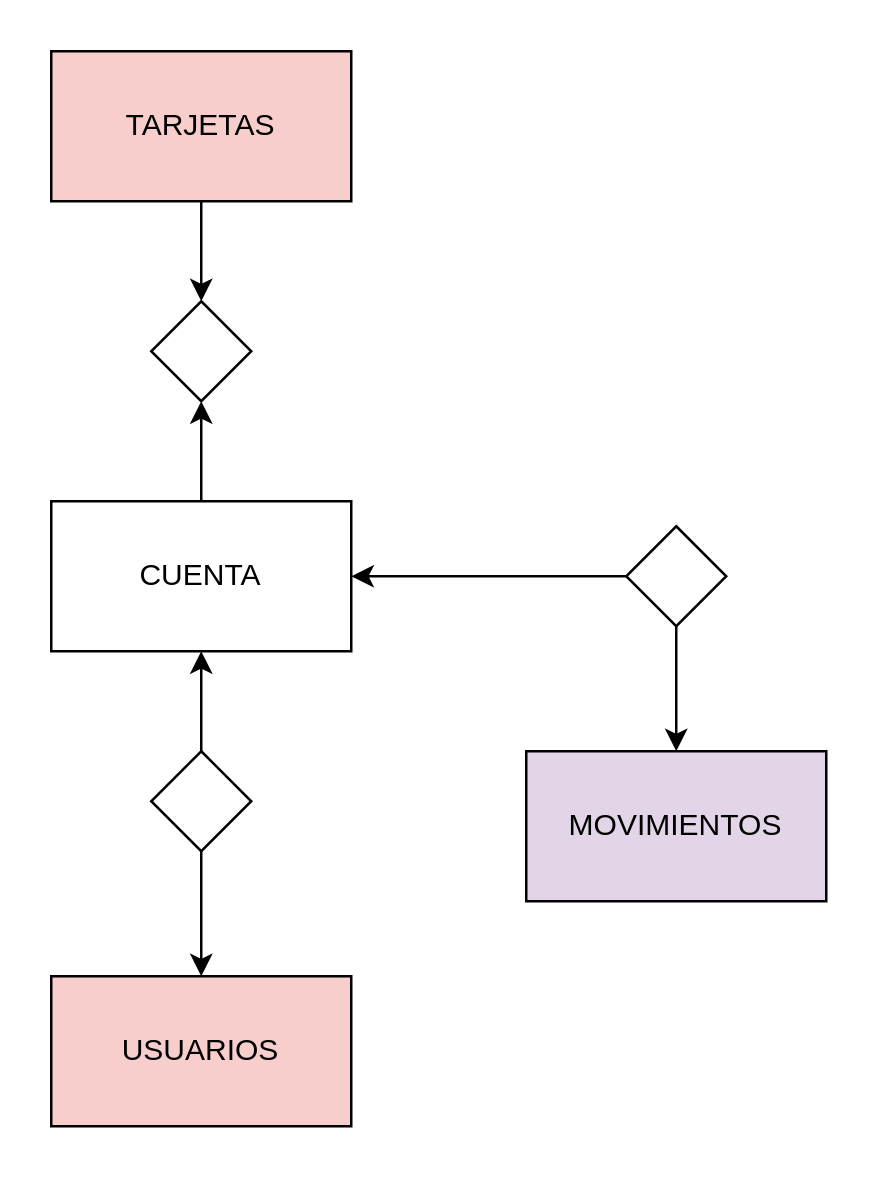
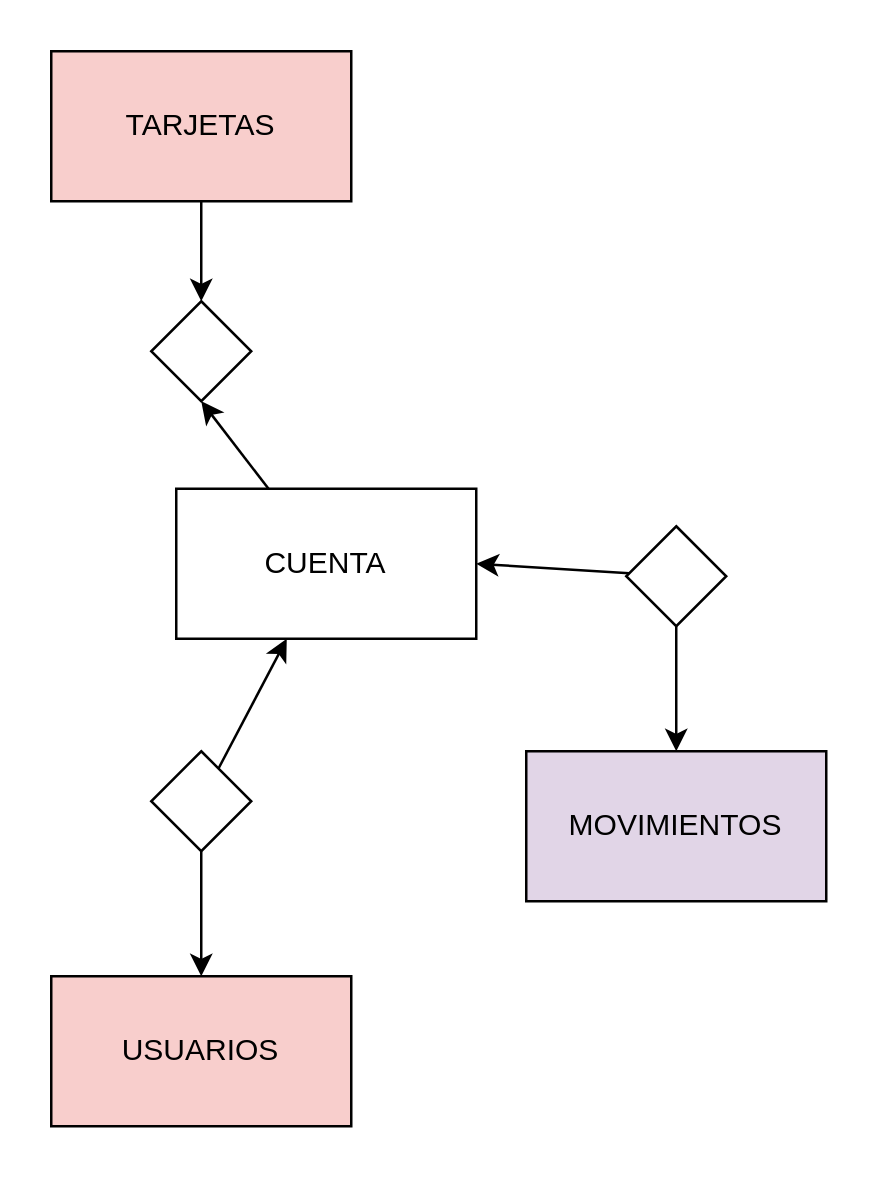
- <mxCell id="7" value="CUENTA" style="rounded=0;whiteSpace=wrap;html=1;" vertex="1" parent="1"><mxGeometry x="20" y="200" width="120" height="60" as="geometry" /></mxCell>
+ <mxCell id="7" value="CUENTA" style="rounded=0;whiteSpace=wrap;html=1;" vertex="1" parent="1"><mxGeometry x="70" y="195" width="120" height="60" as="geometry" /></mxCell>
